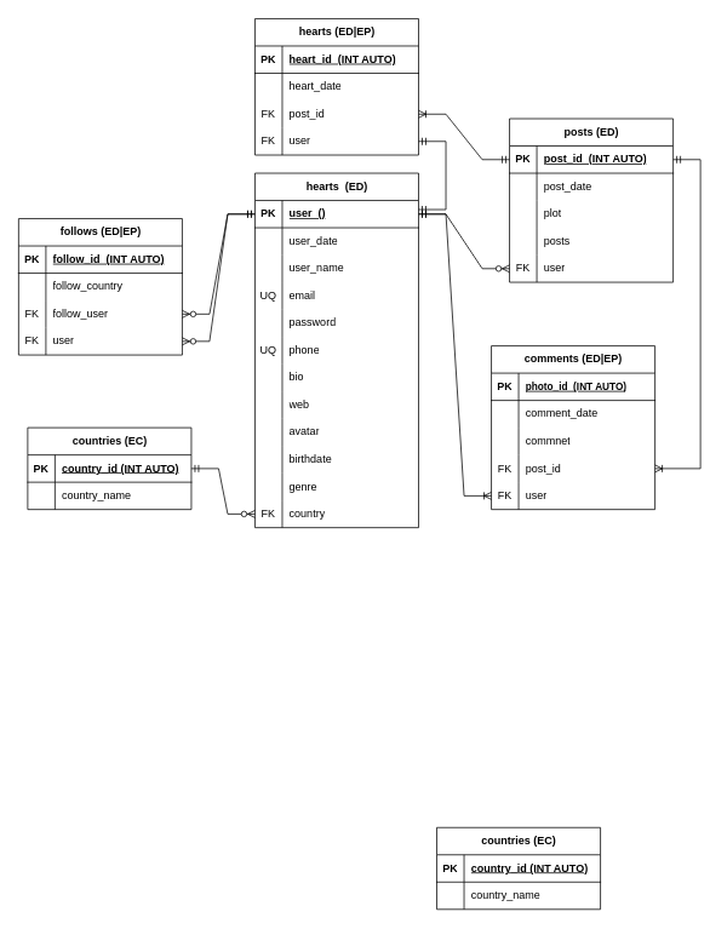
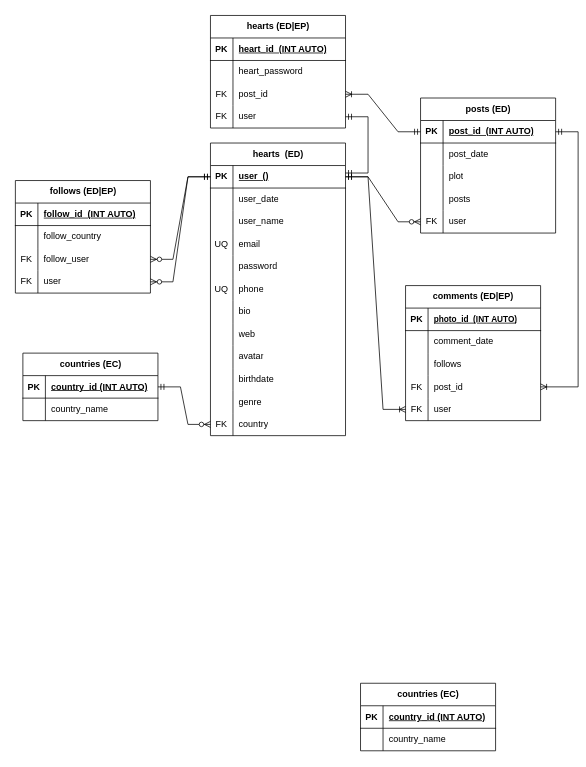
- <mxCell id="77" value="heart_date" style="shape=partialRectangle;connectable=0;fillColor=none;top=0;left=0;bottom=0;right=0;align=left;spacingLeft=6;overflow=hidden;whiteSpace=wrap;html=1;" vertex="1" parent="75"><mxGeometry x="30" width="150" height="30" as="geometry"><mxRectangle width="150" height="30" as="alternateBounds" /></mxGeometry></mxCell>
+ <mxCell id="77" value="heart_password" style="shape=partialRectangle;connectable=0;fillColor=none;top=0;left=0;bottom=0;right=0;align=left;spacingLeft=6;overflow=hidden;whiteSpace=wrap;html=1;" vertex="1" parent="75"><mxGeometry x="30" width="150" height="30" as="geometry"><mxRectangle width="150" height="30" as="alternateBounds" /></mxGeometry></mxCell>
- <mxCell id="64" value="commnet" style="shape=partialRectangle;connectable=0;fillColor=none;top=0;left=0;bottom=0;right=0;align=left;spacingLeft=6;overflow=hidden;whiteSpace=wrap;html=1;" vertex="1" parent="62"><mxGeometry x="30" width="150" height="30" as="geometry"><mxRectangle width="150" height="30" as="alternateBounds" /></mxGeometry></mxCell>
+ <mxCell id="64" value="follows" style="shape=partialRectangle;connectable=0;fillColor=none;top=0;left=0;bottom=0;right=0;align=left;spacingLeft=6;overflow=hidden;whiteSpace=wrap;html=1;" vertex="1" parent="62"><mxGeometry x="30" width="150" height="30" as="geometry"><mxRectangle width="150" height="30" as="alternateBounds" /></mxGeometry></mxCell>
